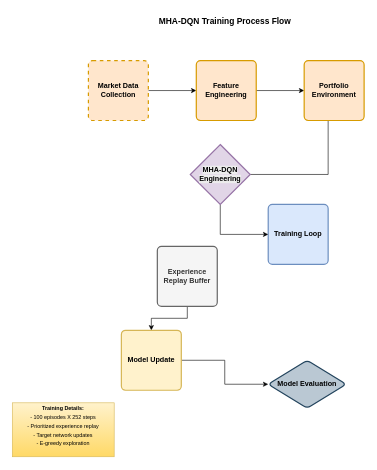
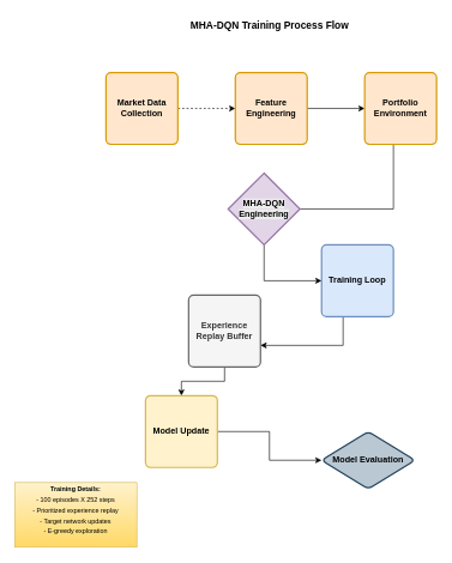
- <mxCell id="3" value="Market Data Collection" style="rounded=1;whiteSpace=wrap;html=1;absoluteArcSize=1;arcSize=14;strokeWidth=2;fillColor=#ffe6cc;strokeColor=#d79b00;fontStyle=1;dashed=1;" vertex="1" parent="1"><mxGeometry x="147" y="100" width="100" height="100" as="geometry" /></mxCell>
+ <mxCell id="3" value="Market Data Collection" style="rounded=1;whiteSpace=wrap;html=1;absoluteArcSize=1;arcSize=14;strokeWidth=2;fillColor=#ffe6cc;strokeColor=#d79b00;fontStyle=1" vertex="1" parent="1"><mxGeometry x="147" y="100" width="100" height="100" as="geometry" /></mxCell>
- <mxCell id="2" value="" style="edgeStyle=orthogonalEdgeStyle;rounded=0;orthogonalLoop=1;jettySize=auto;html=1;" edge="1" parent="1" source="3" target="5"><mxGeometry relative="1" as="geometry" /></mxCell>
+ <mxCell id="2" value="" style="edgeStyle=orthogonalEdgeStyle;rounded=0;orthogonalLoop=1;jettySize=auto;html=1;dashed=1;" edge="1" parent="1" source="3" target="5"><mxGeometry relative="1" as="geometry" /></mxCell>
+ <mxCell id="8" style="edgeStyle=orthogonalEdgeStyle;rounded=0;orthogonalLoop=1;jettySize=auto;html=1;" edge="1" parent="1" source="9" target="11"><mxGeometry relative="1" as="geometry"><Array as="points"><mxPoint x="477" y="480" /></Array></mxGeometry></mxCell>
